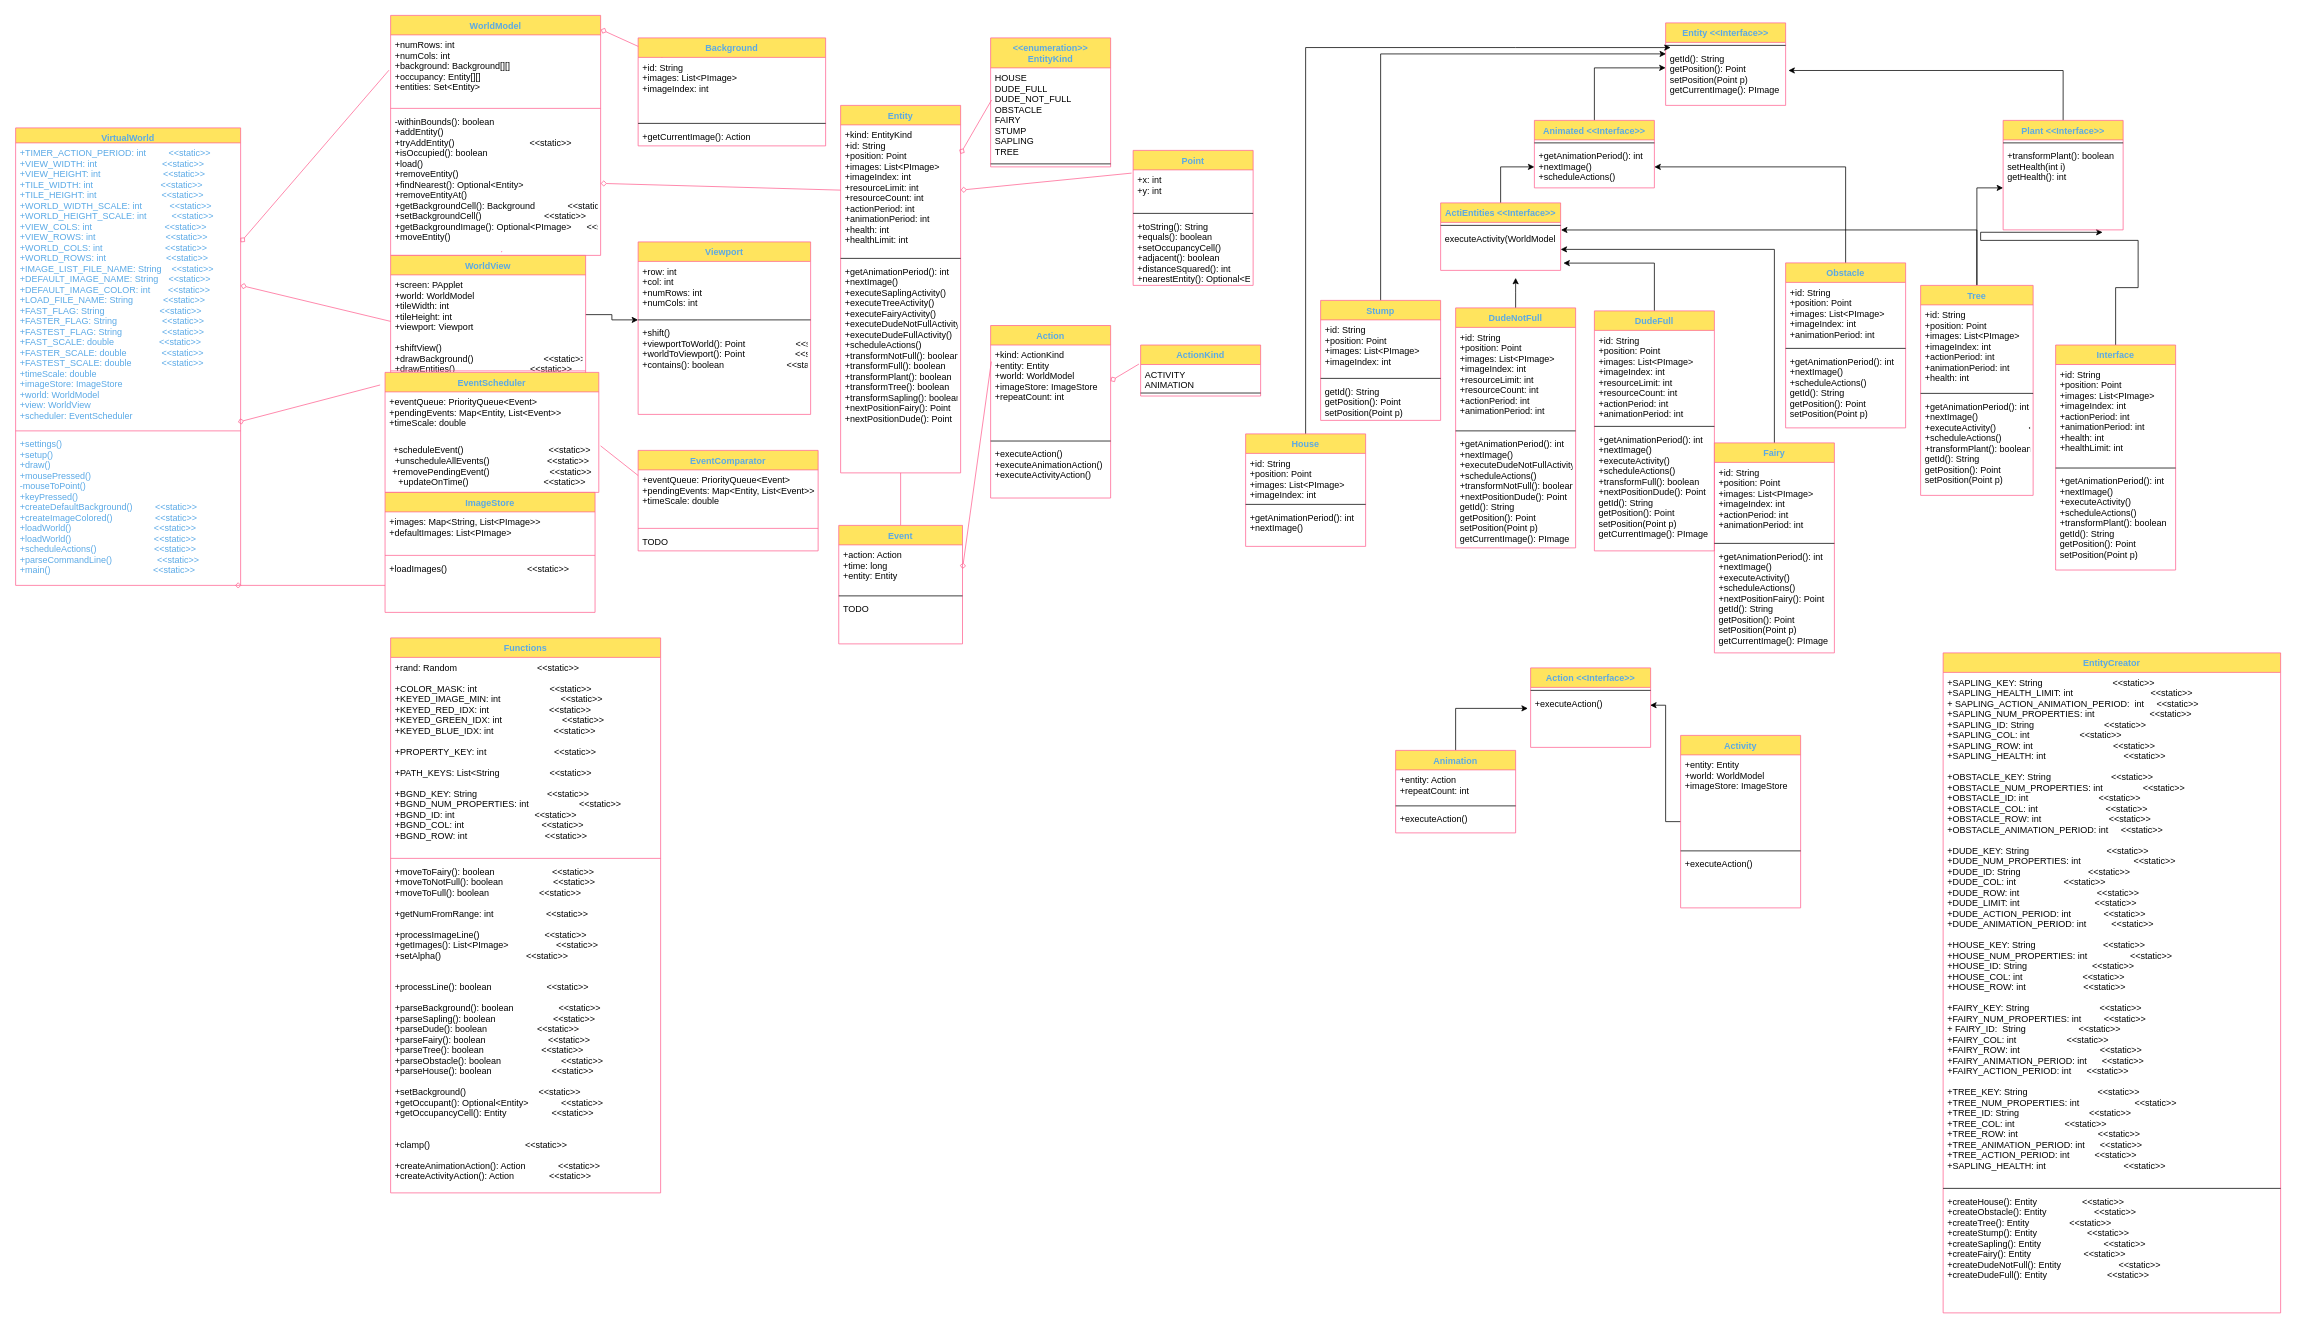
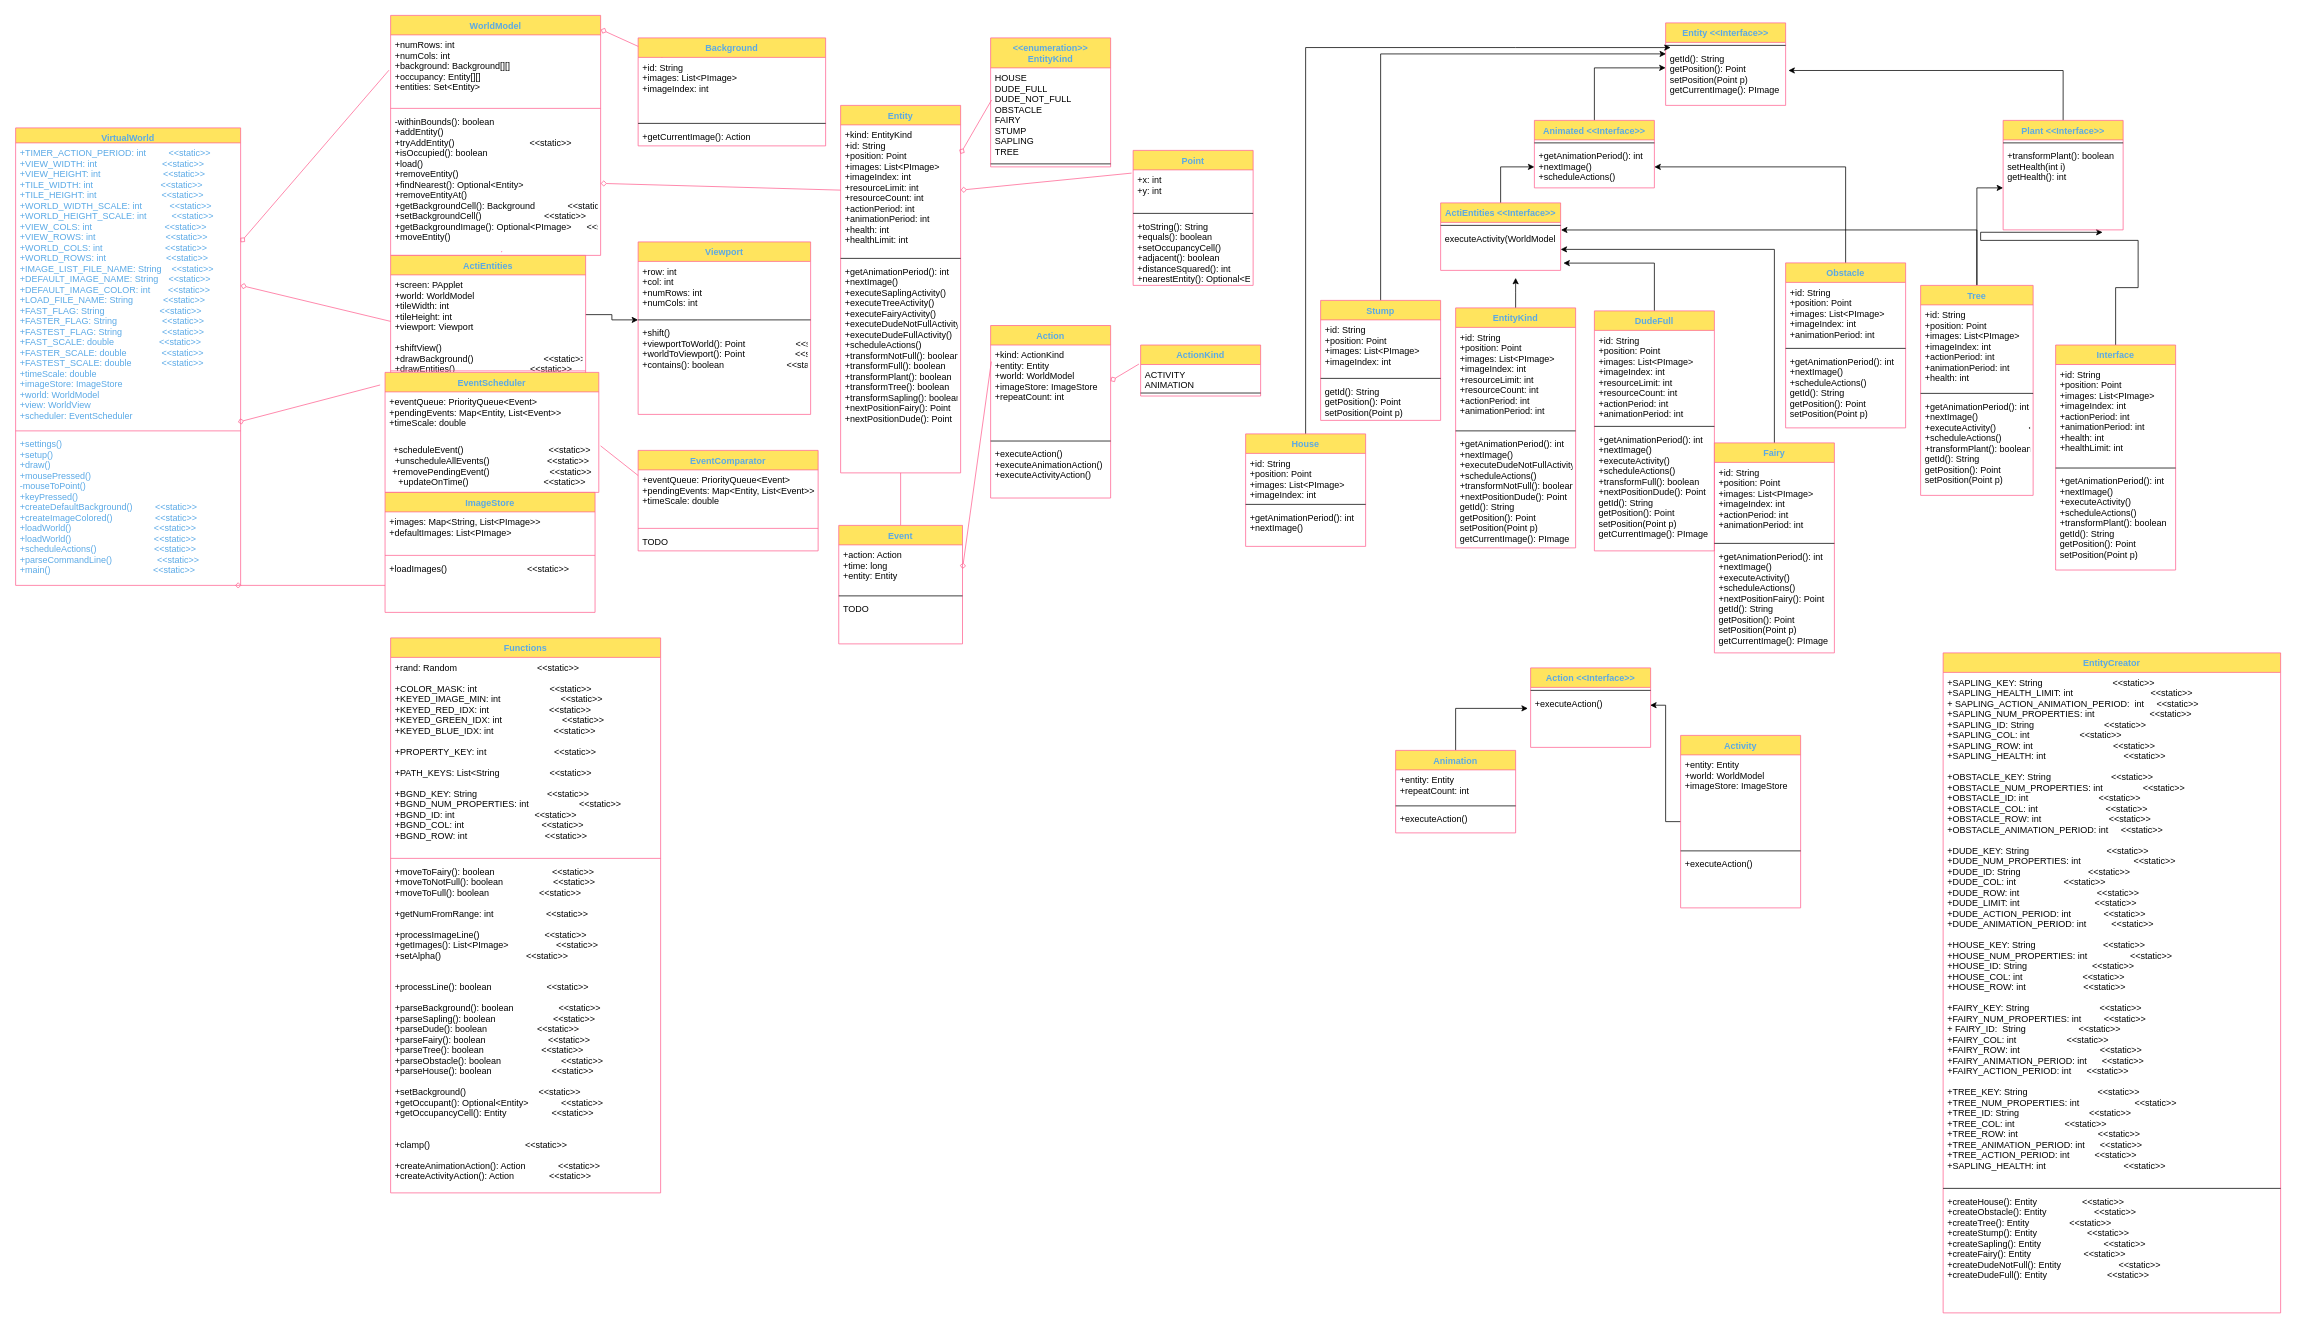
- <mxCell id="24" value="WorldView" style="swimlane;fontStyle=1;align=center;verticalAlign=top;childLayout=stackLayout;horizontal=1;startSize=26;horizontalStack=0;resizeParent=1;resizeParentMax=0;resizeLast=0;collapsible=1;marginBottom=0;hachureGap=4;pointerEvents=0;sketch=0;fontColor=#5AA9E6;strokeColor=#FF6392;fillColor=#FFE45E;" parent="1" vertex="1"><mxGeometry x="520" y="340" width="260" height="158" as="geometry" /></mxCell>
+ <mxCell id="24" value="ActiEntities" style="swimlane;fontStyle=1;align=center;verticalAlign=top;childLayout=stackLayout;horizontal=1;startSize=26;horizontalStack=0;resizeParent=1;resizeParentMax=0;resizeLast=0;collapsible=1;marginBottom=0;hachureGap=4;pointerEvents=0;sketch=0;fontColor=#5AA9E6;strokeColor=#FF6392;fillColor=#FFE45E;" parent="1" vertex="1"><mxGeometry x="520" y="340" width="260" height="158" as="geometry" /></mxCell>
- <mxCell id="87" value="DudeNotFull" style="swimlane;fontStyle=1;align=center;verticalAlign=top;childLayout=stackLayout;horizontal=1;startSize=26;horizontalStack=0;resizeParent=1;resizeParentMax=0;resizeLast=0;collapsible=1;marginBottom=0;hachureGap=4;pointerEvents=0;sketch=0;fontColor=#5AA9E6;strokeColor=#FF6392;fillColor=#FFE45E;" parent="1" vertex="1"><mxGeometry x="1940" y="410" width="160" height="320" as="geometry" /></mxCell>
+ <mxCell id="87" value="EntityKind" style="swimlane;fontStyle=1;align=center;verticalAlign=top;childLayout=stackLayout;horizontal=1;startSize=26;horizontalStack=0;resizeParent=1;resizeParentMax=0;resizeLast=0;collapsible=1;marginBottom=0;hachureGap=4;pointerEvents=0;sketch=0;fontColor=#5AA9E6;strokeColor=#FF6392;fillColor=#FFE45E;" parent="1" vertex="1"><mxGeometry x="1940" y="410" width="160" height="320" as="geometry" /></mxCell>
- <mxCell id="130" value="+entity: Action&#10;+repeatCount: int" style="text;strokeColor=none;fillColor=none;align=left;verticalAlign=top;spacingLeft=4;spacingRight=4;overflow=hidden;rotatable=0;points=[[0,0.5],[1,0.5]];portConstraint=eastwest;" parent="129" vertex="1"><mxGeometry y="26" width="160" height="44" as="geometry" /></mxCell>
+ <mxCell id="130" value="+entity: Entity&#10;+repeatCount: int" style="text;strokeColor=none;fillColor=none;align=left;verticalAlign=top;spacingLeft=4;spacingRight=4;overflow=hidden;rotatable=0;points=[[0,0.5],[1,0.5]];portConstraint=eastwest;" parent="129" vertex="1"><mxGeometry y="26" width="160" height="44" as="geometry" /></mxCell>
